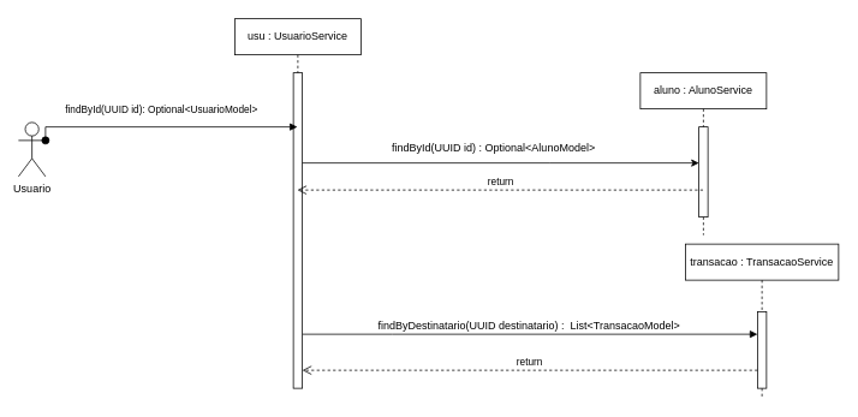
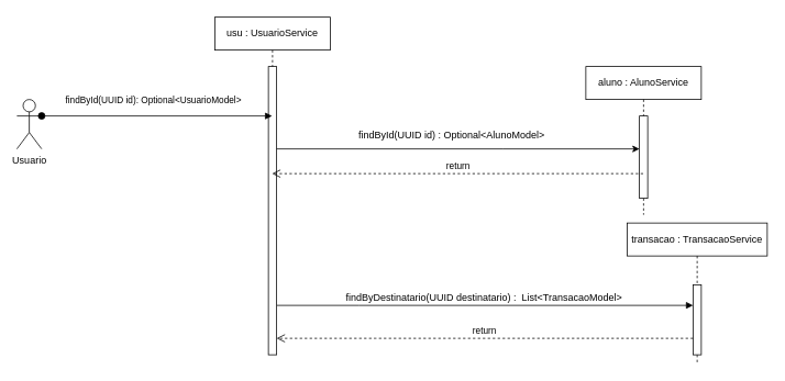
- <mxCell id="6" value="Usuario" style="shape=umlActor;verticalLabelPosition=bottom;verticalAlign=top;html=1;outlineConnect=0;" parent="1" vertex="1"><mxGeometry x="20" y="135" width="30" height="60" as="geometry" /></mxCell>
+ <mxCell id="6" value="Usuario" style="shape=umlActor;verticalLabelPosition=bottom;verticalAlign=top;html=1;outlineConnect=0;" parent="1" vertex="1"><mxGeometry x="20" y="120" width="30" height="60" as="geometry" /></mxCell>
